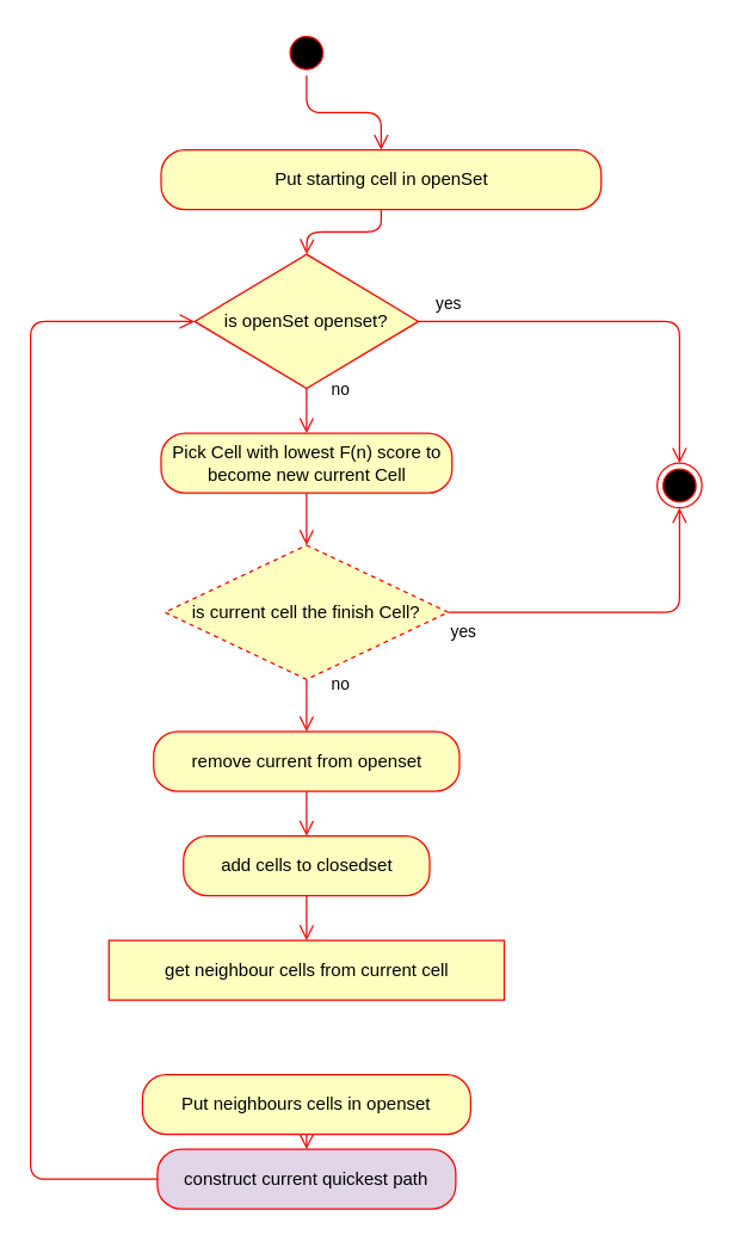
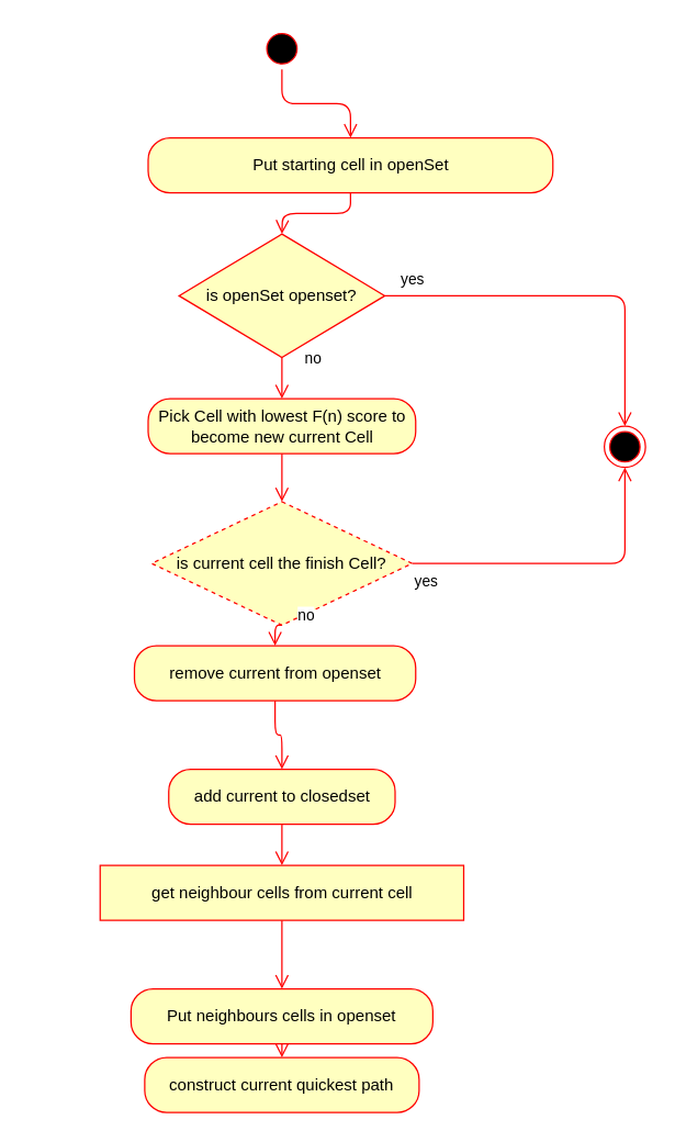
- <mxCell id="24" value="" style="edgeStyle=orthogonalEdgeStyle;html=1;verticalAlign=bottom;endArrow=open;endSize=8;strokeColor=#ff0000;entryX=0;entryY=0.5;entryDx=0;entryDy=0;" edge="1" source="23" parent="1" target="6"><mxGeometry relative="1" as="geometry"><mxPoint x="210" y="870" as="targetPoint" /><Array as="points"><mxPoint x="20" y="790" /><mxPoint x="20" y="215" /></Array></mxGeometry></mxCell>
- <mxCell id="15" value="remove current from openset" style="rounded=1;whiteSpace=wrap;html=1;arcSize=40;fontColor=#000000;fillColor=#ffffc0;strokeColor=#ff0000;" parent="1" vertex="1"><mxGeometry x="102.5" y="490" width="205" height="40" as="geometry" /></mxCell>
+ <mxCell id="15" value="remove current from openset" style="rounded=1;whiteSpace=wrap;html=1;arcSize=40;fontColor=#000000;fillColor=#ffffc0;strokeColor=#ff0000;" parent="1" vertex="1"><mxGeometry x="97.5" y="470" width="205" height="40" as="geometry" /></mxCell>
- <mxCell id="17" value="add cells to closedset" style="rounded=1;whiteSpace=wrap;html=1;arcSize=40;fontColor=#000000;fillColor=#ffffc0;strokeColor=#ff0000;" parent="1" vertex="1"><mxGeometry x="122.5" y="560" width="165" height="40" as="geometry" /></mxCell>
+ <mxCell id="17" value="add current to closedset" style="rounded=1;whiteSpace=wrap;html=1;arcSize=40;fontColor=#000000;fillColor=#ffffc0;strokeColor=#ff0000;" parent="1" vertex="1"><mxGeometry x="122.5" y="560" width="165" height="40" as="geometry" /></mxCell>
+ <mxCell id="20" value="" style="edgeStyle=orthogonalEdgeStyle;html=1;verticalAlign=bottom;endArrow=open;endSize=8;strokeColor=#ff0000;entryX=0.5;entryY=0;entryDx=0;entryDy=0;" parent="1" source="19" edge="1" target="21"><mxGeometry relative="1" as="geometry"><mxPoint x="205" y="730" as="targetPoint" /></mxGeometry></mxCell>
- <mxCell id="23" value="construct current quickest path" style="rounded=1;whiteSpace=wrap;html=1;arcSize=40;fontColor=#000000;fillColor=#e1d5e7;strokeColor=#ff0000;" vertex="1" parent="1"><mxGeometry x="105" y="770" width="200" height="40" as="geometry" /></mxCell>
+ <mxCell id="23" value="construct current quickest path" style="rounded=1;whiteSpace=wrap;html=1;arcSize=40;fontColor=#000000;fillColor=#ffffc0;strokeColor=#ff0000;" vertex="1" parent="1"><mxGeometry x="105" y="770" width="200" height="40" as="geometry" /></mxCell>
